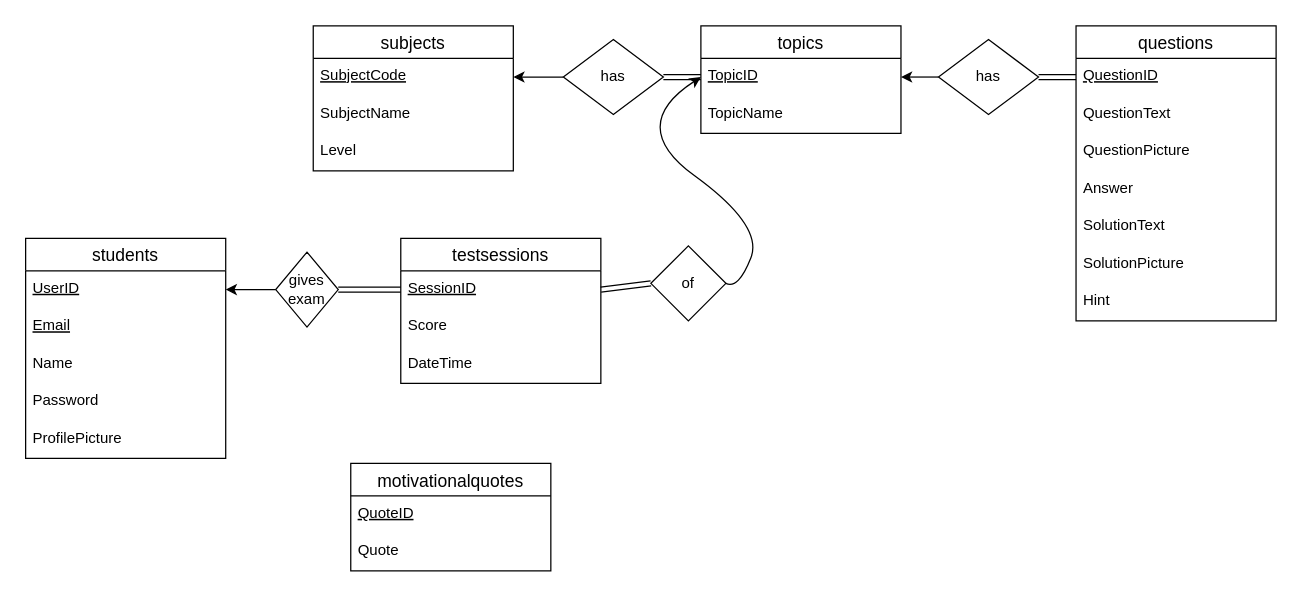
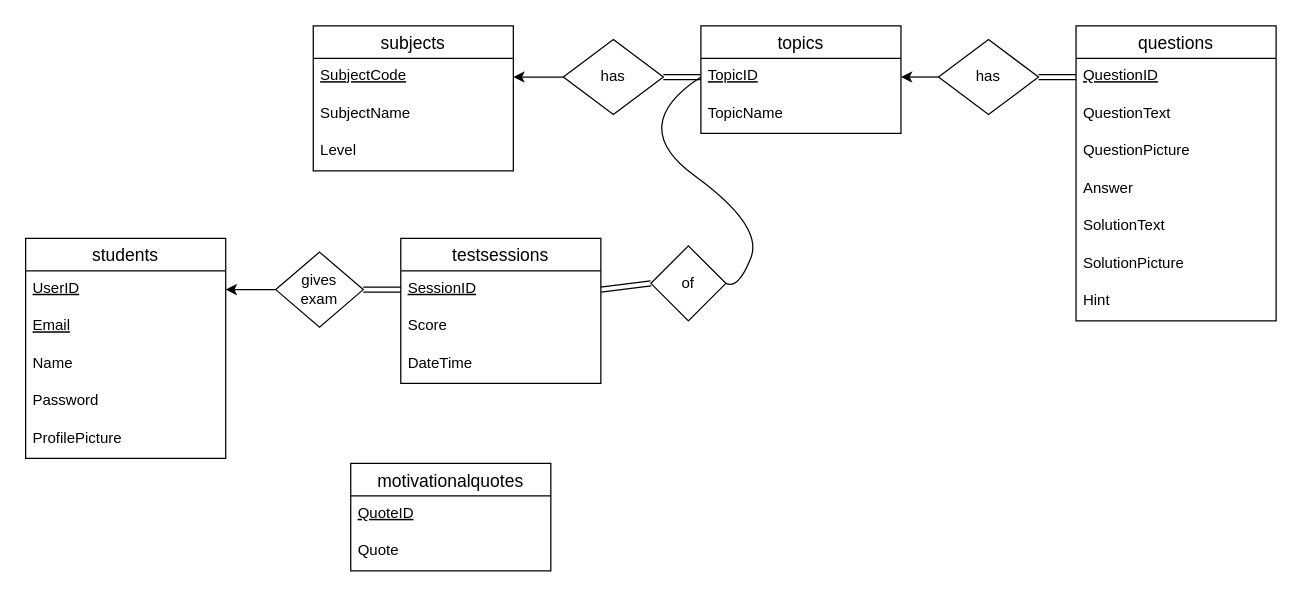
- <mxCell id="37" value="" style="curved=1;endArrow=classic;html=1;rounded=0;exitX=1;exitY=0.5;exitDx=0;exitDy=0;entryX=0;entryY=0.5;entryDx=0;entryDy=0;" edge="1" parent="1" source="35" target="13"><mxGeometry width="50" height="50" relative="1" as="geometry"><mxPoint x="610" y="210" as="sourcePoint" /><mxPoint x="660" y="160" as="targetPoint" /><Array as="points"><mxPoint x="590" y="231" /><mxPoint x="610" y="180" /><mxPoint x="500" y="100" /></Array></mxGeometry></mxCell>
+ <mxCell id="37" value="" style="curved=1;endArrow=none;html=1;rounded=0;exitX=1;exitY=0.5;exitDx=0;exitDy=0;entryX=0;entryY=0.5;entryDx=0;entryDy=0;" edge="1" parent="1" source="35" target="13"><mxGeometry width="50" height="50" relative="1" as="geometry"><mxPoint x="610" y="210" as="sourcePoint" /><mxPoint x="660" y="160" as="targetPoint" /><Array as="points"><mxPoint x="590" y="231" /><mxPoint x="610" y="180" /><mxPoint x="500" y="100" /></Array></mxGeometry></mxCell>
- <mxCell id="33" value="gives&lt;br&gt;exam" style="shape=rhombus;perimeter=rhombusPerimeter;whiteSpace=wrap;html=1;align=center;" vertex="1" parent="1"><mxGeometry x="220" y="201" width="50" height="60" as="geometry" /></mxCell>
+ <mxCell id="33" value="gives&lt;br&gt;exam" style="shape=rhombus;perimeter=rhombusPerimeter;whiteSpace=wrap;html=1;align=center;" vertex="1" parent="1"><mxGeometry x="220" y="201" width="70" height="60" as="geometry" /></mxCell>
